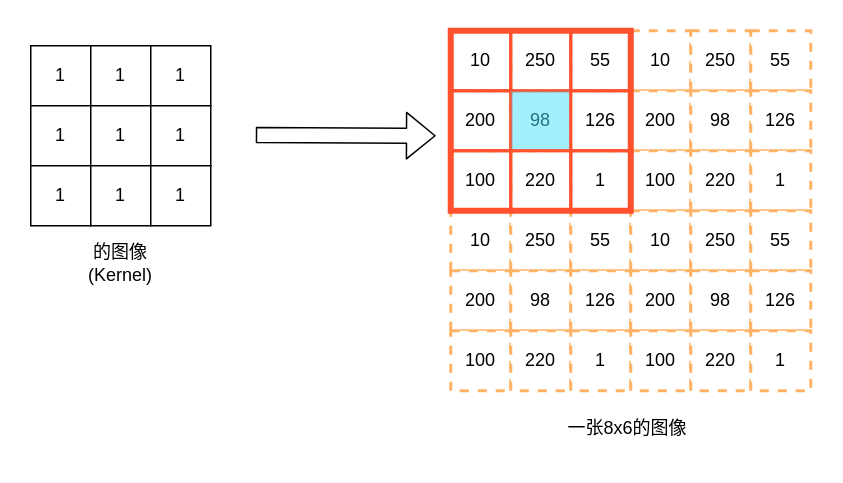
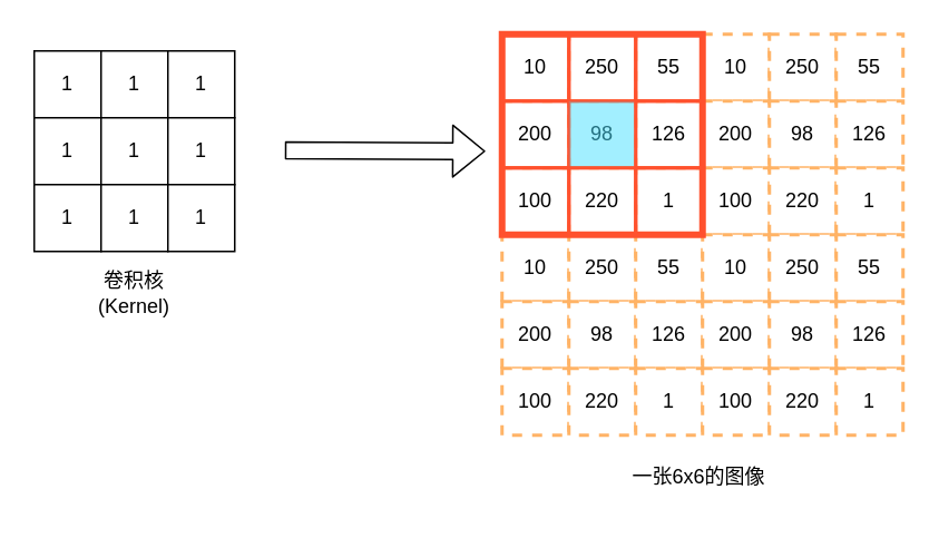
- <mxCell id="47" value="的图像(Kernel)" style="text;html=1;strokeColor=none;fillColor=none;align=center;verticalAlign=middle;whiteSpace=wrap;rounded=0;dashed=1;strokeWidth=2;" vertex="1" parent="1"><mxGeometry x="50" y="160" width="60" height="30" as="geometry" /></mxCell>
+ <mxCell id="47" value="卷积核(Kernel)" style="text;html=1;strokeColor=none;fillColor=none;align=center;verticalAlign=middle;whiteSpace=wrap;rounded=0;dashed=1;strokeWidth=2;" vertex="1" parent="1"><mxGeometry x="50" y="160" width="60" height="30" as="geometry" /></mxCell>
- <mxCell id="48" value="一张8x6的图像" style="text;html=1;strokeColor=none;fillColor=none;align=center;verticalAlign=middle;whiteSpace=wrap;rounded=0;dashed=1;strokeWidth=2;" vertex="1" parent="1"><mxGeometry x="370" y="270" width="96" height="30" as="geometry" /></mxCell>
+ <mxCell id="48" value="一张6x6的图像" style="text;html=1;strokeColor=none;fillColor=none;align=center;verticalAlign=middle;whiteSpace=wrap;rounded=0;dashed=1;strokeWidth=2;" vertex="1" parent="1"><mxGeometry x="370" y="270" width="96" height="30" as="geometry" /></mxCell>
